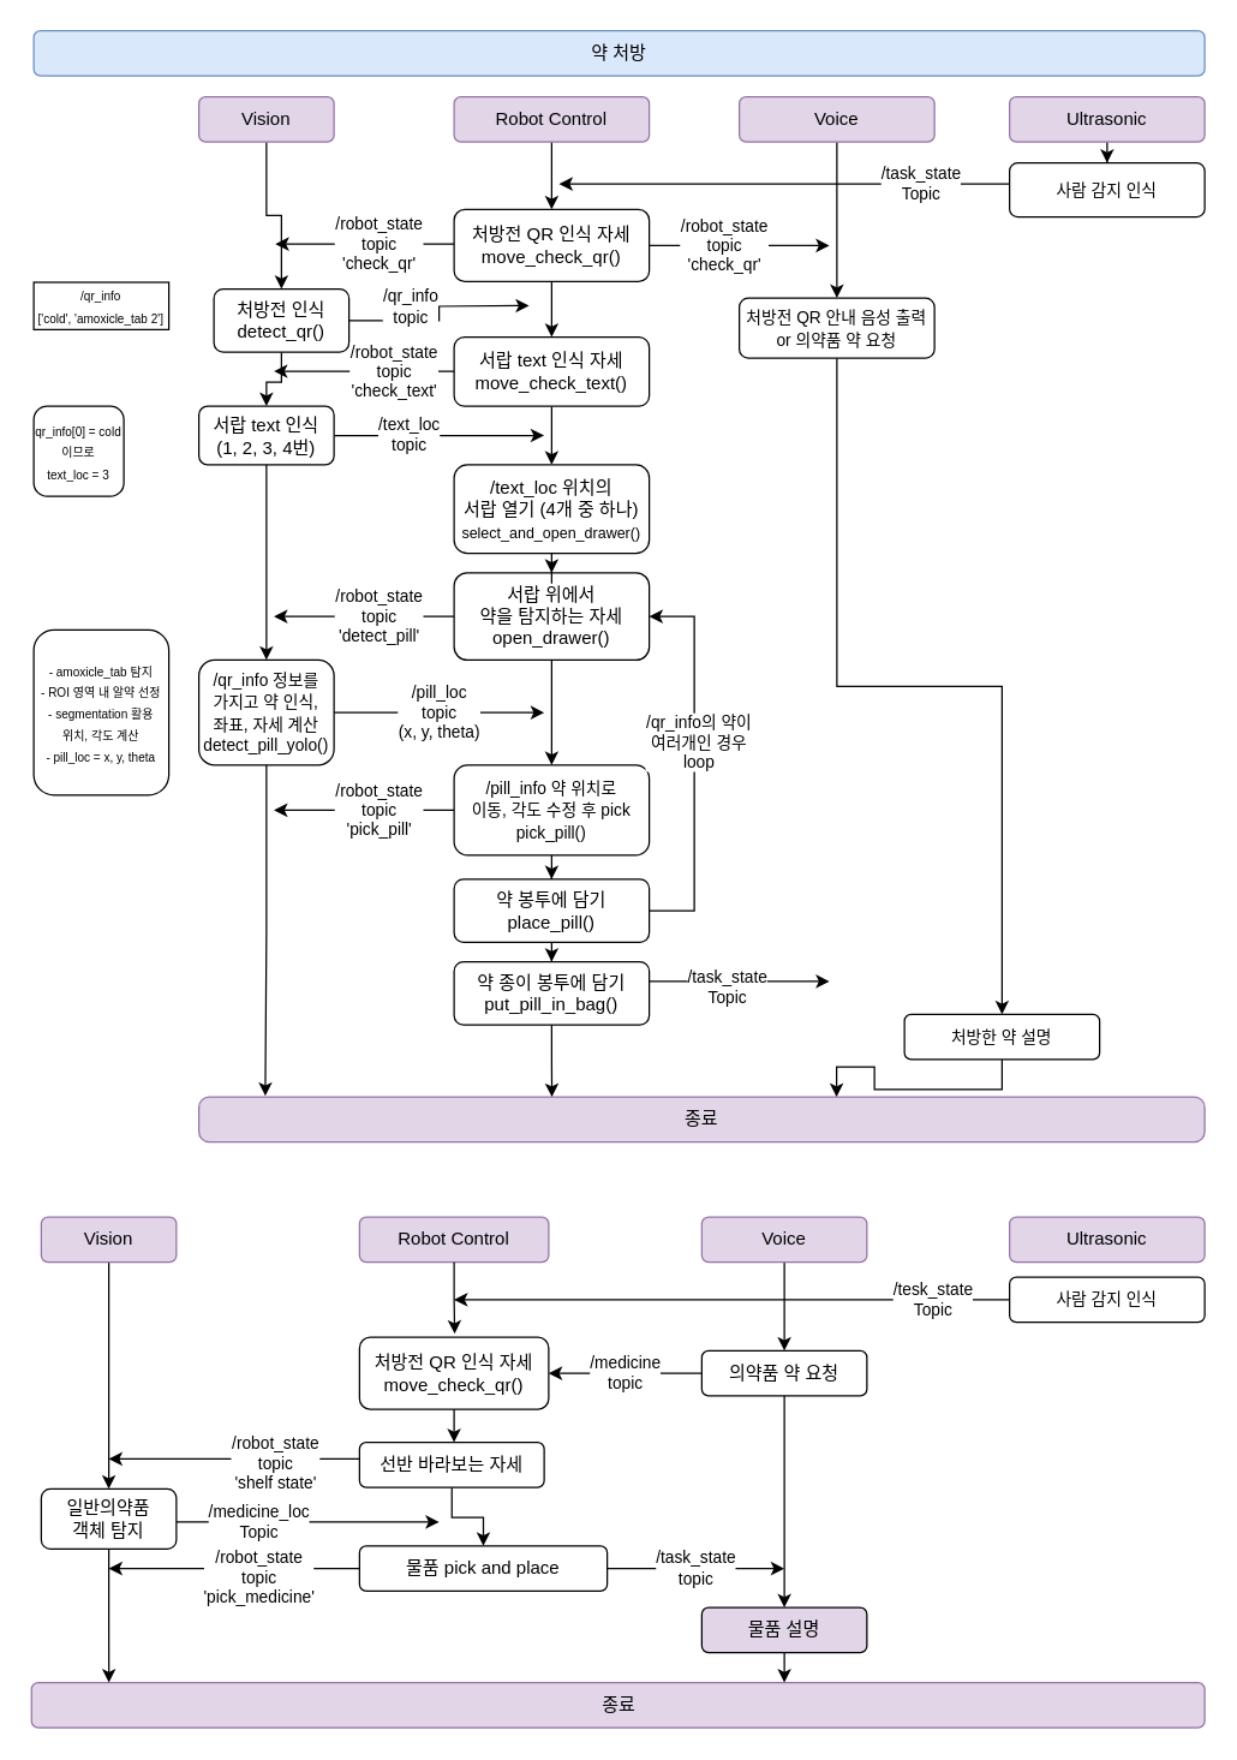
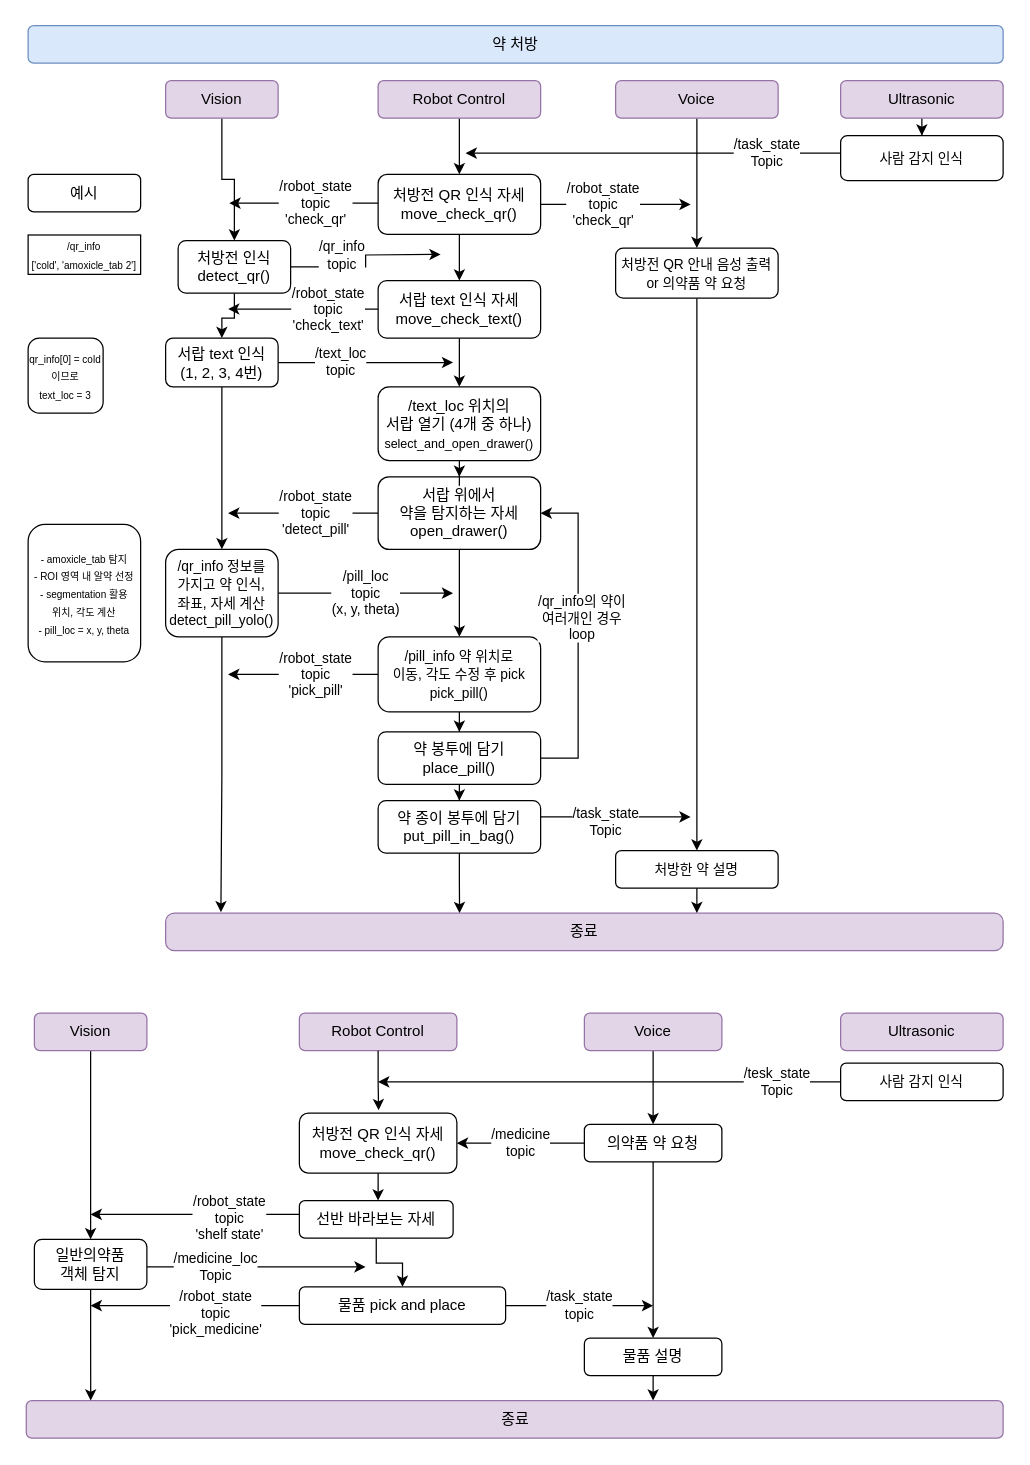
+ <mxCell id="55" value="&lt;font&gt;예시&lt;/font&gt;" style="rounded=1;whiteSpace=wrap;html=1;" parent="1" vertex="1"><mxGeometry x="22" y="139" width="90" height="30" as="geometry" /></mxCell>
- <mxCell id="80" value="&lt;span style=&quot;font-size: 11px;&quot;&gt;처방한 약 설명&lt;/span&gt;" style="rounded=1;whiteSpace=wrap;html=1;" vertex="1" parent="1"><mxGeometry x="602" y="675" width="130" height="30" as="geometry" /></mxCell>
+ <mxCell id="80" value="&lt;span style=&quot;font-size: 11px;&quot;&gt;처방한 약 설명&lt;/span&gt;" style="rounded=1;whiteSpace=wrap;html=1;" vertex="1" parent="1"><mxGeometry x="492" y="680" width="130" height="30" as="geometry" /></mxCell>
- <mxCell id="67" value="물품 설명" style="rounded=1;whiteSpace=wrap;html=1;fillColor=#e1d5e7;" parent="1" vertex="1"><mxGeometry x="467" y="1070" width="110" height="30" as="geometry" /></mxCell>
+ <mxCell id="67" value="물품 설명" style="rounded=1;whiteSpace=wrap;html=1;" parent="1" vertex="1"><mxGeometry x="467" y="1070" width="110" height="30" as="geometry" /></mxCell>
